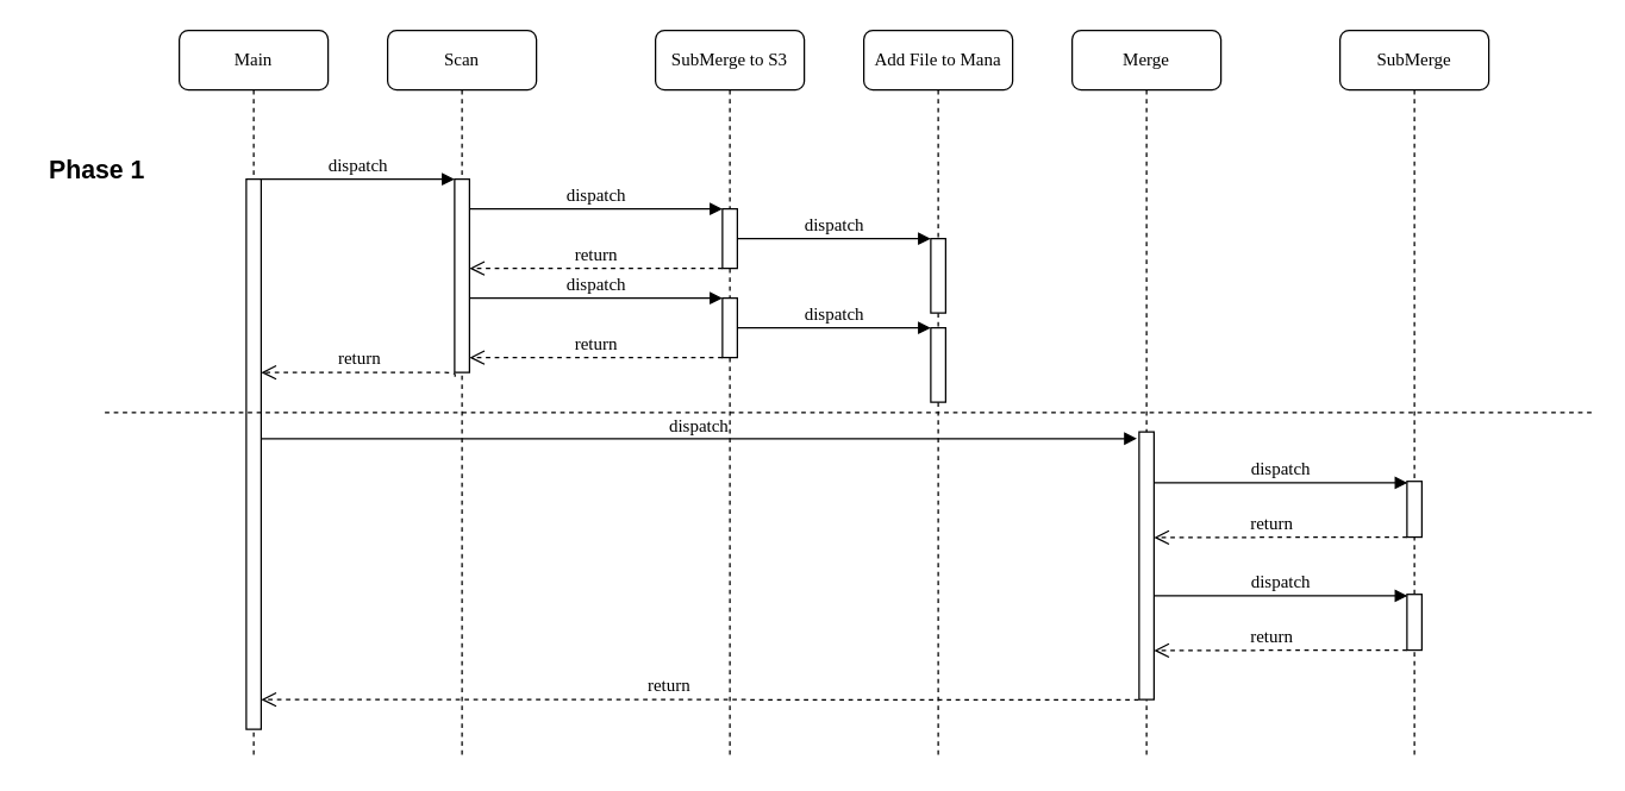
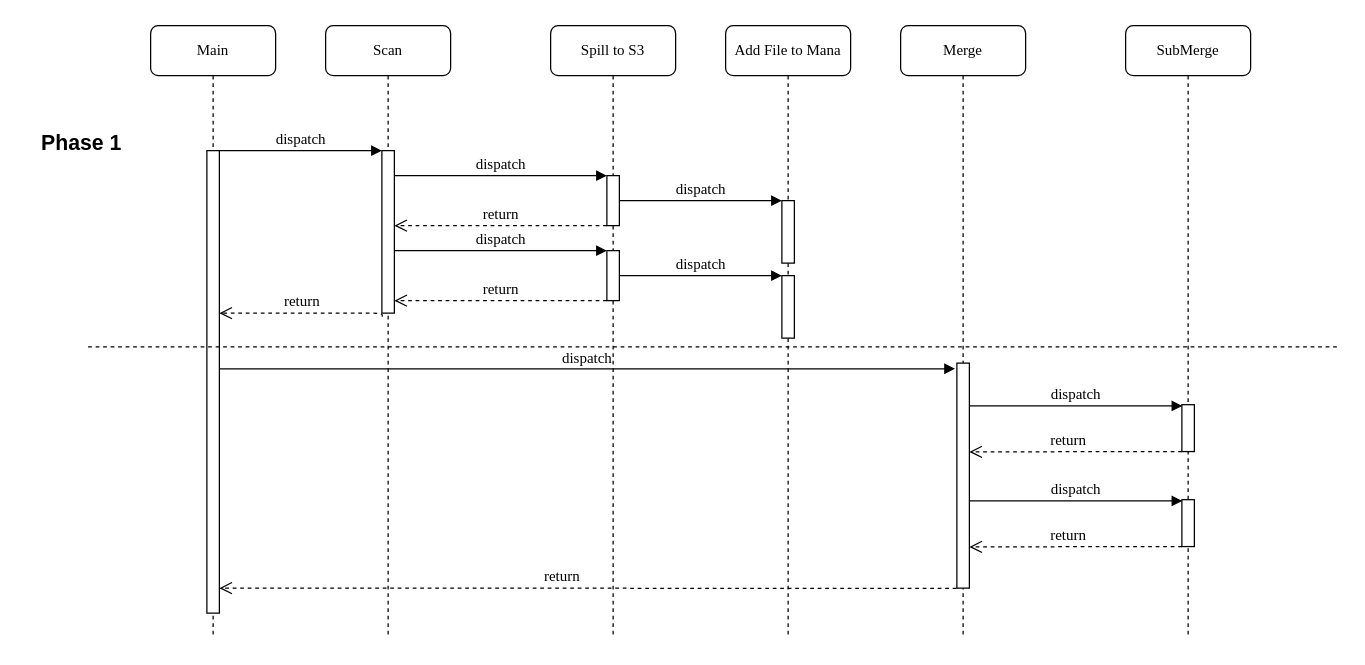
- <mxCell id="4" value="SubMerge to S3" style="shape=umlLifeline;perimeter=lifelinePerimeter;whiteSpace=wrap;html=1;container=1;collapsible=0;recursiveResize=0;outlineConnect=0;rounded=1;shadow=0;comic=0;labelBackgroundColor=none;strokeWidth=1;fontFamily=Verdana;fontSize=12;align=center;" parent="1" vertex="1"><mxGeometry x="440" y="20" width="100" height="490" as="geometry" /></mxCell>
+ <mxCell id="4" value="Spill to S3" style="shape=umlLifeline;perimeter=lifelinePerimeter;whiteSpace=wrap;html=1;container=1;collapsible=0;recursiveResize=0;outlineConnect=0;rounded=1;shadow=0;comic=0;labelBackgroundColor=none;strokeWidth=1;fontFamily=Verdana;fontSize=12;align=center;" parent="1" vertex="1"><mxGeometry x="440" y="20" width="100" height="490" as="geometry" /></mxCell>
